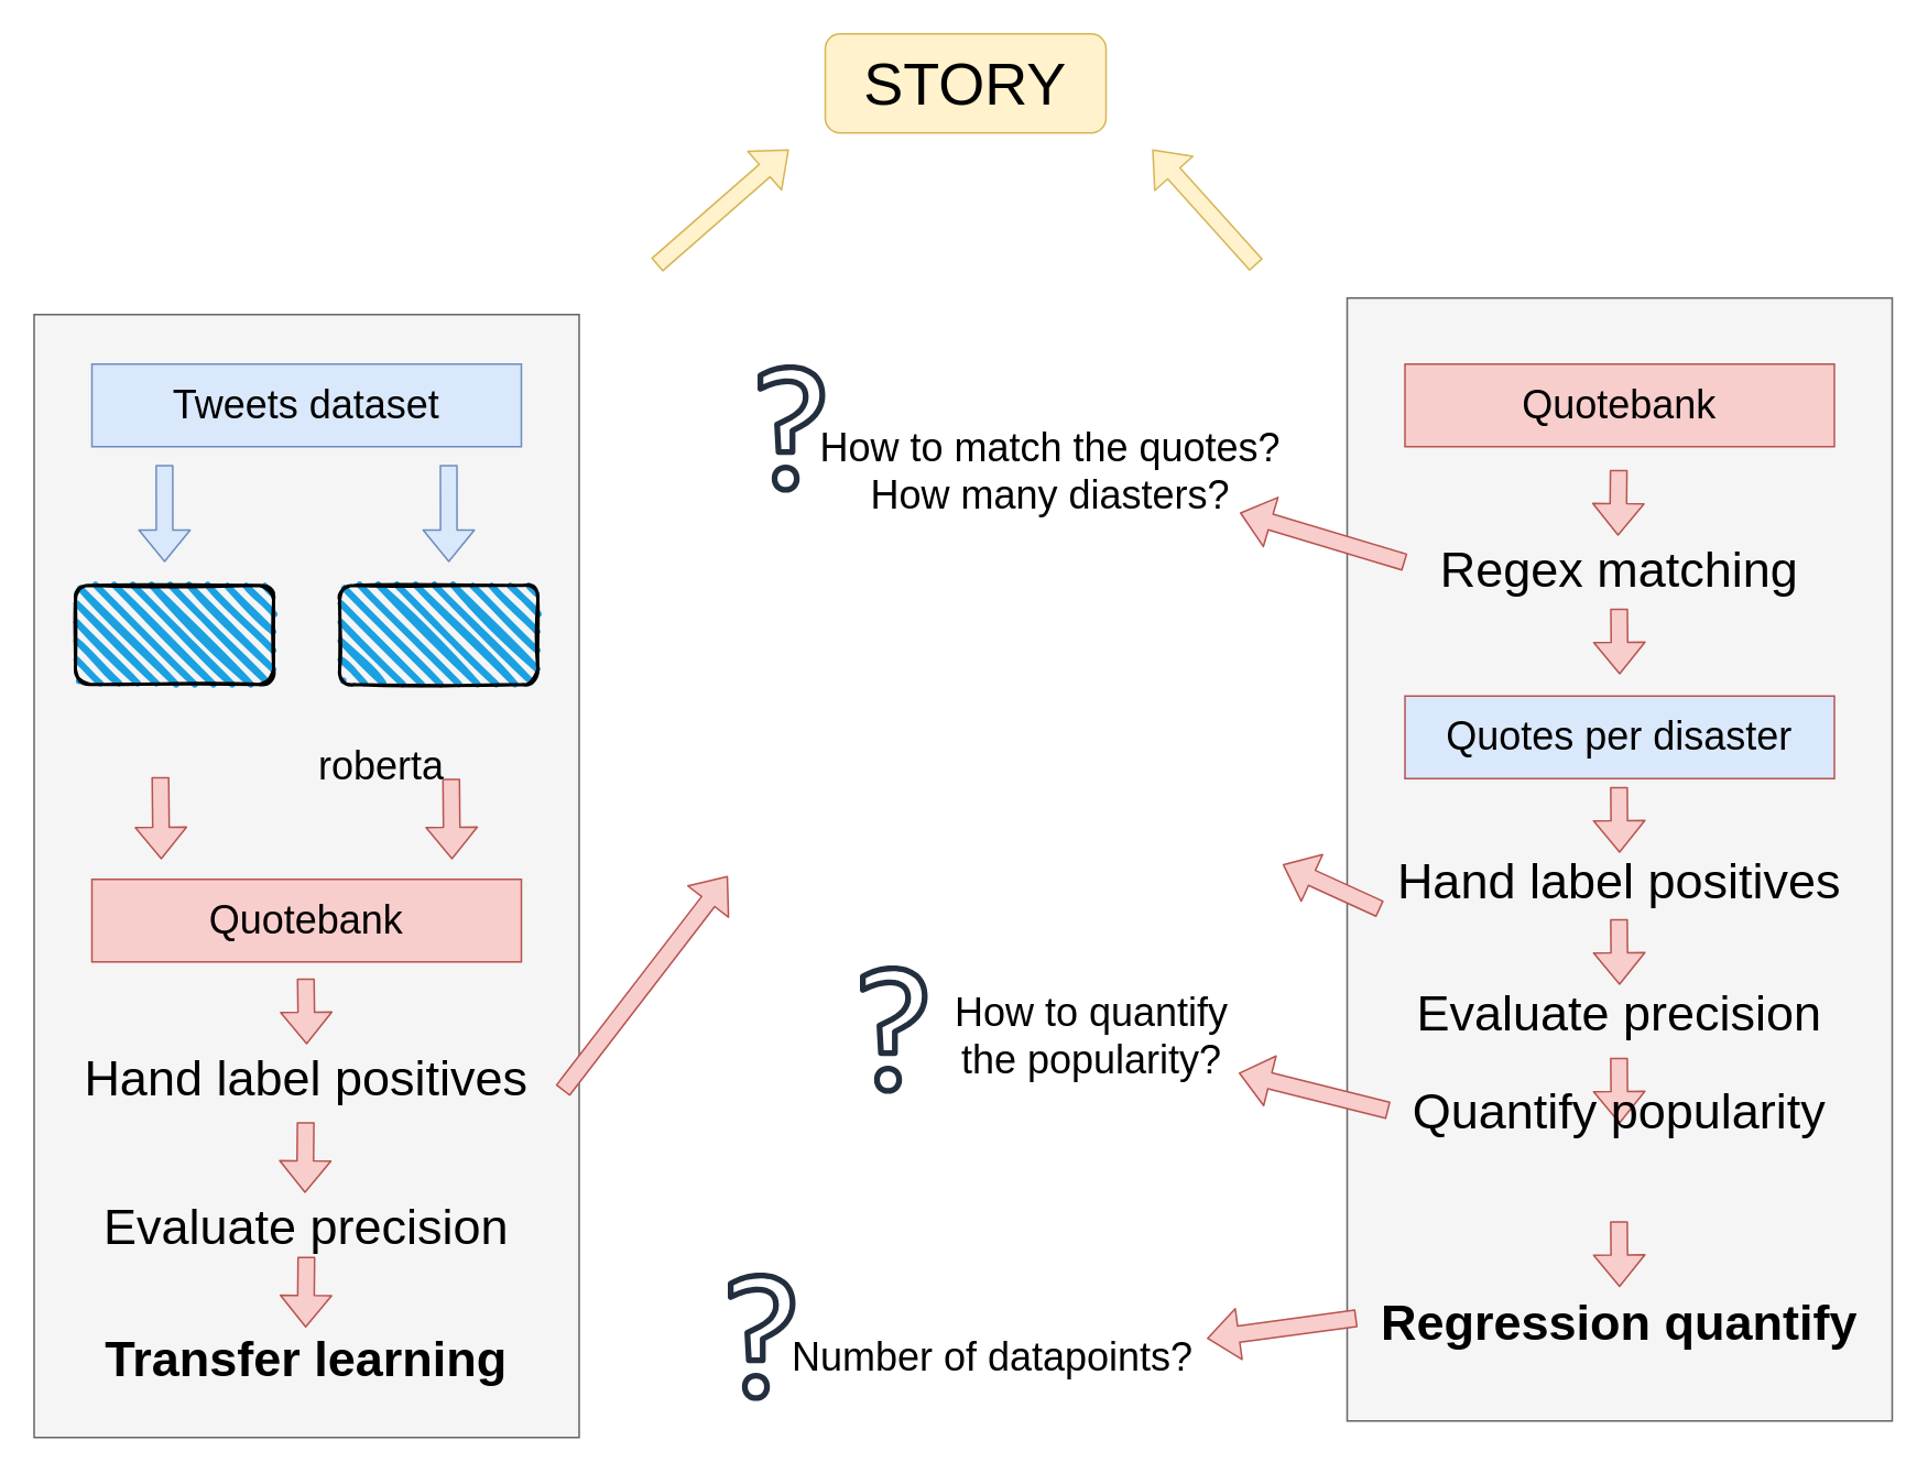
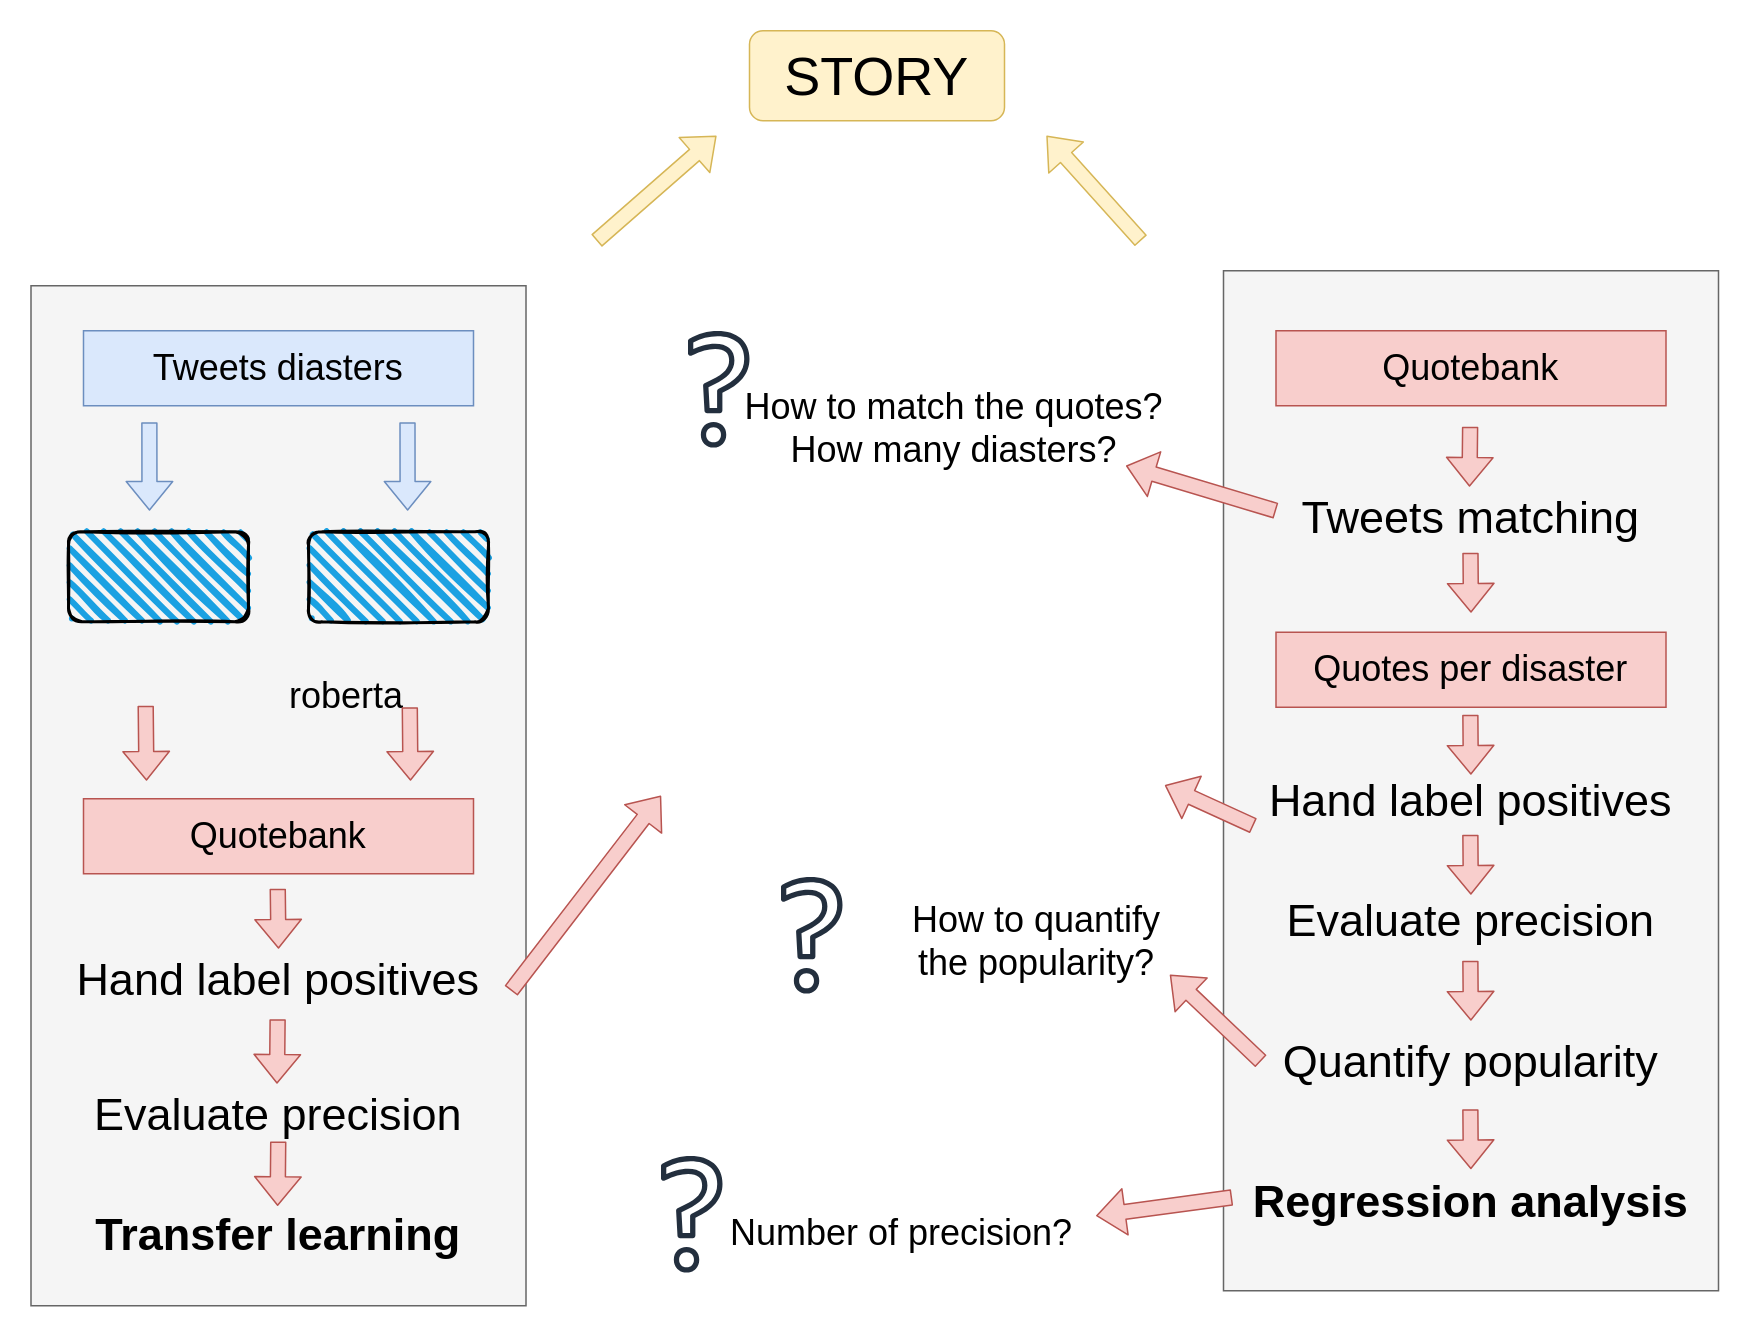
- <mxCell id="3" value="Tweets dataset" style="rounded=0;whiteSpace=wrap;html=1;fontSize=24;fillColor=#dae8fc;strokeColor=#6c8ebf;" parent="1" vertex="1"><mxGeometry x="55" y="220" width="260" height="50" as="geometry" /></mxCell>
+ <mxCell id="3" value="Tweets diasters" style="rounded=0;whiteSpace=wrap;html=1;fontSize=24;fillColor=#dae8fc;strokeColor=#6c8ebf;" parent="1" vertex="1"><mxGeometry x="55" y="220" width="260" height="50" as="geometry" /></mxCell>
- <mxCell id="22" value="Regex matching" style="text;html=1;strokeColor=none;fillColor=none;align=center;verticalAlign=middle;whiteSpace=wrap;rounded=0;fontSize=30;" parent="1" vertex="1"><mxGeometry x="840" y="334" width="280" height="20" as="geometry" /></mxCell>
+ <mxCell id="22" value="Tweets matching" style="text;html=1;strokeColor=none;fillColor=none;align=center;verticalAlign=middle;whiteSpace=wrap;rounded=0;fontSize=30;" parent="1" vertex="1"><mxGeometry x="840" y="334" width="280" height="20" as="geometry" /></mxCell>
- <mxCell id="26" value="Quotes per disaster" style="rounded=0;whiteSpace=wrap;html=1;fontSize=24;fillColor=#dae8fc;strokeColor=#b85450;" parent="1" vertex="1"><mxGeometry x="850" y="421" width="260" height="50" as="geometry" /></mxCell>
+ <mxCell id="26" value="Quotes per disaster" style="rounded=0;whiteSpace=wrap;html=1;fontSize=24;fillColor=#f8cecc;strokeColor=#b85450;" parent="1" vertex="1"><mxGeometry x="850" y="421" width="260" height="50" as="geometry" /></mxCell>
- <mxCell id="42" value="How to quantify&lt;br&gt;the popularity?" style="text;html=1;align=center;verticalAlign=middle;resizable=0;points=[];autosize=1;strokeColor=none;fontSize=24;" parent="1" vertex="1"><mxGeometry x="570" y="597" width="180" height="60" as="geometry" /></mxCell>
+ <mxCell id="42" value="How to quantify&lt;br&gt;the popularity?" style="text;html=1;align=center;verticalAlign=middle;resizable=0;points=[];autosize=1;strokeColor=none;fontSize=24;" parent="1" vertex="1"><mxGeometry x="600" y="597" width="180" height="60" as="geometry" /></mxCell>
- <mxCell id="33" value="Quantify popularity" style="text;html=1;strokeColor=none;fillColor=none;align=center;verticalAlign=middle;whiteSpace=wrap;rounded=0;fontSize=30;" parent="1" vertex="1"><mxGeometry x="840" y="662" width="280" height="20" as="geometry" /></mxCell>
+ <mxCell id="33" value="Quantify popularity" style="text;html=1;strokeColor=none;fillColor=none;align=center;verticalAlign=middle;whiteSpace=wrap;rounded=0;fontSize=30;" parent="1" vertex="1"><mxGeometry x="840" y="697" width="280" height="20" as="geometry" /></mxCell>
- <mxCell id="38" value="&lt;b&gt;Regression quantify&lt;/b&gt;" style="text;html=1;strokeColor=none;fillColor=none;align=center;verticalAlign=middle;whiteSpace=wrap;rounded=0;fontSize=30;" parent="1" vertex="1"><mxGeometry x="830" y="790" width="300" height="20" as="geometry" /></mxCell>
+ <mxCell id="38" value="&lt;b&gt;Regression analysis&lt;/b&gt;" style="text;html=1;strokeColor=none;fillColor=none;align=center;verticalAlign=middle;whiteSpace=wrap;rounded=0;fontSize=30;" parent="1" vertex="1"><mxGeometry x="830" y="790" width="300" height="20" as="geometry" /></mxCell>
- <mxCell id="46" value="Number of datapoints?" style="text;html=1;align=center;verticalAlign=middle;resizable=0;points=[];autosize=1;strokeColor=none;fontSize=24;" parent="1" vertex="1"><mxGeometry x="470" y="807" width="260" height="30" as="geometry" /></mxCell>
+ <mxCell id="46" value="Number of precision?" style="text;html=1;align=center;verticalAlign=middle;resizable=0;points=[];autosize=1;strokeColor=none;fontSize=24;" parent="1" vertex="1"><mxGeometry x="470" y="807" width="260" height="30" as="geometry" /></mxCell>
